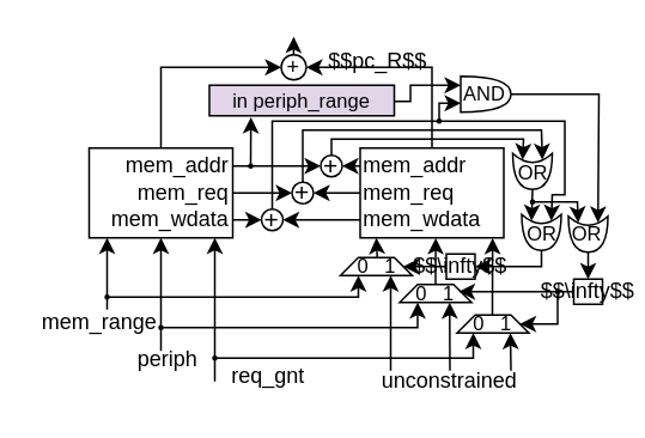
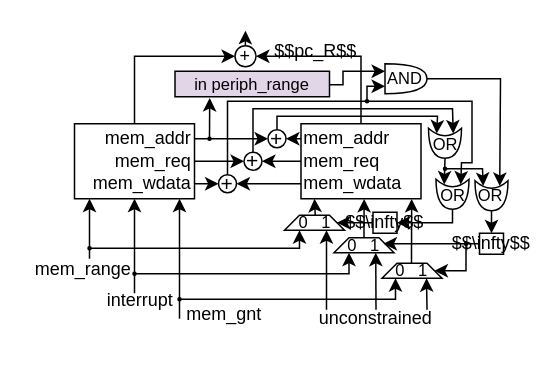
- <mxCell id="14" value="periph" style="text;html=1;align=center;verticalAlign=middle;whiteSpace=wrap;rounded=0;" parent="1" vertex="1"><mxGeometry x="66" y="192" width="54" height="15" as="geometry" /></mxCell>
+ <mxCell id="14" value="interrupt" style="text;html=1;align=center;verticalAlign=middle;whiteSpace=wrap;rounded=0;" parent="1" vertex="1"><mxGeometry x="66" y="192" width="54" height="15" as="geometry" /></mxCell>
- <mxCell id="37" value="req_gnt" style="text;html=1;align=center;verticalAlign=middle;whiteSpace=wrap;rounded=0;" parent="1" vertex="1"><mxGeometry x="119" y="199" width="60" height="20" as="geometry" /></mxCell>
+ <mxCell id="37" value="mem_gnt" style="text;html=1;align=center;verticalAlign=middle;whiteSpace=wrap;rounded=0;" parent="1" vertex="1"><mxGeometry x="119" y="199" width="60" height="20" as="geometry" /></mxCell>
